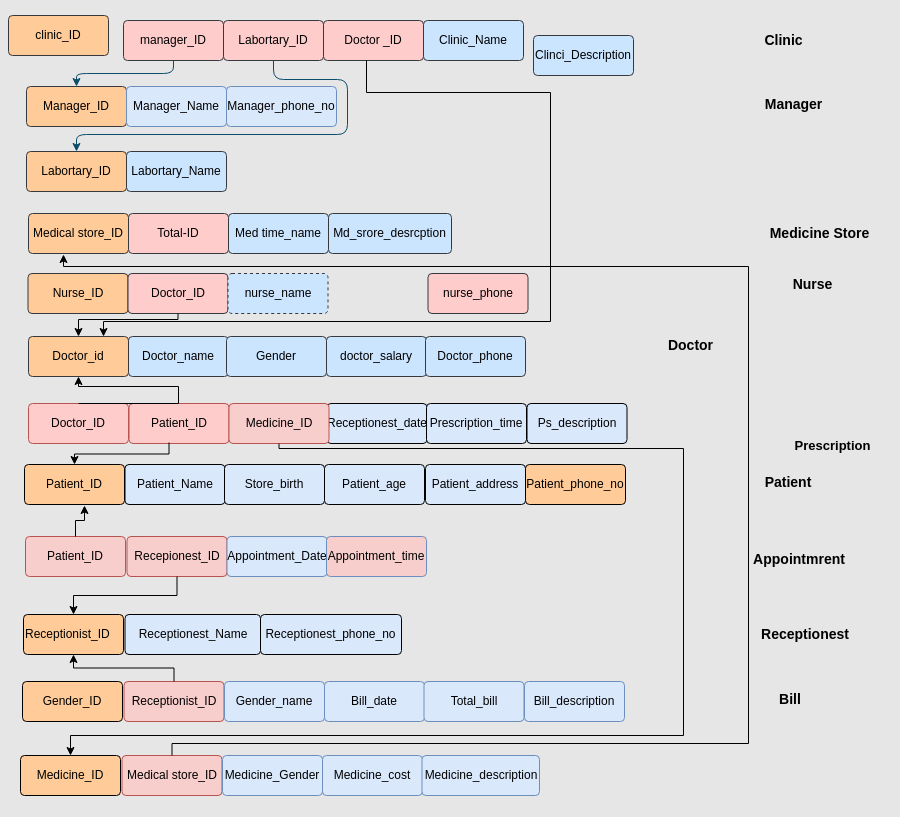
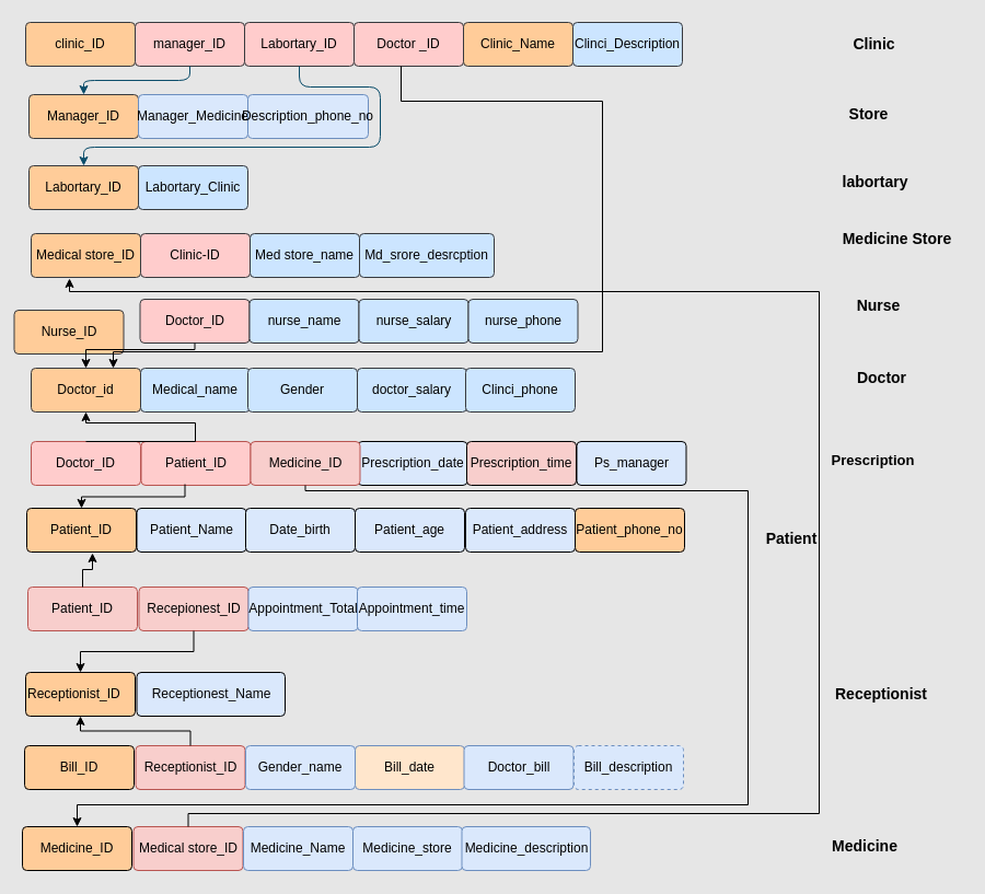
- <mxCell id="2" value="clinic_ID" style="rounded=1;arcSize=10;whiteSpace=wrap;html=1;align=center;strokeColor=#36393d;fillColor=#ffcc99;" parent="1" vertex="1"><mxGeometry x="8" y="15" width="100" height="40" as="geometry" /></mxCell>
+ <mxCell id="2" value="clinic_ID" style="rounded=1;arcSize=10;whiteSpace=wrap;html=1;align=center;strokeColor=#36393d;fillColor=#ffcc99;" parent="1" vertex="1"><mxGeometry x="23" y="20" width="100" height="40" as="geometry" /></mxCell>
- <mxCell id="6" value="Clinic_Name" style="rounded=1;arcSize=10;whiteSpace=wrap;html=1;align=center;strokeColor=#36393d;fillColor=#cce5ff;" parent="1" vertex="1"><mxGeometry x="423" y="20" width="100" height="40" as="geometry" /></mxCell>
+ <mxCell id="6" value="Clinic_Name" style="rounded=1;arcSize=10;whiteSpace=wrap;html=1;align=center;strokeColor=#36393d;fillColor=#ffcc99;" parent="1" vertex="1"><mxGeometry x="423" y="20" width="100" height="40" as="geometry" /></mxCell>
- <mxCell id="11" value="&lt;b&gt;&lt;font style=&quot;font-size: 14px;&quot;&gt;Clinic&lt;/font&gt;&lt;/b&gt;" style="text;html=1;align=center;verticalAlign=middle;resizable=0;points=[];autosize=1;strokeColor=none;fillColor=none;fontColor=#000000;" parent="1" vertex="1"><mxGeometry x="755" y="25.5" width="56" height="29" as="geometry" /></mxCell>
+ <mxCell id="11" value="&lt;b&gt;&lt;font style=&quot;font-size: 14px;&quot;&gt;Clinic&lt;/font&gt;&lt;/b&gt;" style="text;html=1;align=center;verticalAlign=middle;resizable=0;points=[];autosize=1;strokeColor=none;fillColor=none;fontColor=#000000;" parent="1" vertex="1"><mxGeometry x="770" y="25.5" width="56" height="29" as="geometry" /></mxCell>
- <mxCell id="7" value="Clinci_Description" style="rounded=1;arcSize=10;whiteSpace=wrap;html=1;align=center;strokeColor=#36393d;fillColor=#cce5ff;" parent="1" vertex="1"><mxGeometry x="533" y="35" width="100" height="40" as="geometry" /></mxCell>
+ <mxCell id="7" value="Clinci_Description" style="rounded=1;arcSize=10;whiteSpace=wrap;html=1;align=center;strokeColor=#36393d;fillColor=#cce5ff;" parent="1" vertex="1"><mxGeometry x="523" y="20" width="100" height="40" as="geometry" /></mxCell>
- <mxCell id="10" value="&lt;b&gt;&lt;font style=&quot;font-size: 14px;&quot;&gt;Manager&lt;/font&gt;&lt;/b&gt;" style="text;html=1;align=center;verticalAlign=middle;resizable=0;points=[];autosize=1;strokeColor=none;fillColor=none;fontColor=#000000;" parent="1" vertex="1"><mxGeometry x="755" y="89" width="76" height="29" as="geometry" /></mxCell>
+ <mxCell id="10" value="&lt;b&gt;&lt;font style=&quot;font-size: 14px;&quot;&gt;Store&lt;/font&gt;&lt;/b&gt;" style="text;html=1;align=center;verticalAlign=middle;resizable=0;points=[];autosize=1;strokeColor=none;fillColor=none;fontColor=#000000;" parent="1" vertex="1"><mxGeometry x="755" y="89" width="76" height="29" as="geometry" /></mxCell>
- <mxCell id="9" value="Manager_Name" style="rounded=1;arcSize=10;whiteSpace=wrap;html=1;align=center;strokeColor=#6c8ebf;fillColor=#dae8fc;" parent="1" vertex="1"><mxGeometry x="126" y="86" width="100" height="40" as="geometry" /></mxCell>
+ <mxCell id="9" value="Manager_Medicine" style="rounded=1;arcSize=10;whiteSpace=wrap;html=1;align=center;strokeColor=#6c8ebf;fillColor=#dae8fc;" parent="1" vertex="1"><mxGeometry x="126" y="86" width="100" height="40" as="geometry" /></mxCell>
- <mxCell id="56" value="Manager_phone_no" style="rounded=1;arcSize=10;whiteSpace=wrap;html=1;align=center;fillColor=#dae8fc;strokeColor=#6c8ebf;" parent="1" vertex="1"><mxGeometry x="226" y="86" width="110" height="40" as="geometry" /></mxCell>
+ <mxCell id="56" value="Description_phone_no" style="rounded=1;arcSize=10;whiteSpace=wrap;html=1;align=center;fillColor=#dae8fc;strokeColor=#6c8ebf;" parent="1" vertex="1"><mxGeometry x="226" y="86" width="110" height="40" as="geometry" /></mxCell>
+ <mxCell id="14" value="&lt;font style=&quot;font-size: 14px;&quot;&gt;&lt;b&gt;labortary&lt;/b&gt;&lt;/font&gt;" style="text;html=1;align=center;verticalAlign=middle;resizable=0;points=[];autosize=1;strokeColor=none;fillColor=none;fontColor=#000000;" parent="1" vertex="1"><mxGeometry x="760" y="151" width="78" height="29" as="geometry" /></mxCell>
- <mxCell id="13" value="Labortary_Name" style="rounded=1;arcSize=10;whiteSpace=wrap;html=1;align=center;strokeColor=#36393d;fillColor=#cce5ff;" parent="1" vertex="1"><mxGeometry x="126" y="151" width="100" height="40" as="geometry" /></mxCell>
+ <mxCell id="13" value="Labortary_Clinic" style="rounded=1;arcSize=10;whiteSpace=wrap;html=1;align=center;strokeColor=#36393d;fillColor=#cce5ff;" parent="1" vertex="1"><mxGeometry x="126" y="151" width="100" height="40" as="geometry" /></mxCell>
- <mxCell id="16" value="Total-ID" style="rounded=1;arcSize=10;whiteSpace=wrap;html=1;align=center;strokeColor=#36393d;fillColor=#ffcccc;" parent="1" vertex="1"><mxGeometry x="128" y="213" width="100" height="40" as="geometry" /></mxCell>
+ <mxCell id="16" value="Clinic-ID" style="rounded=1;arcSize=10;whiteSpace=wrap;html=1;align=center;strokeColor=#36393d;fillColor=#ffcccc;" parent="1" vertex="1"><mxGeometry x="128" y="213" width="100" height="40" as="geometry" /></mxCell>
- <mxCell id="17" value="Med time_name" style="rounded=1;arcSize=10;whiteSpace=wrap;html=1;align=center;strokeColor=#36393d;fillColor=#cce5ff;" parent="1" vertex="1"><mxGeometry x="228" y="213" width="100" height="40" as="geometry" /></mxCell>
+ <mxCell id="17" value="Med store_name" style="rounded=1;arcSize=10;whiteSpace=wrap;html=1;align=center;strokeColor=#36393d;fillColor=#cce5ff;" parent="1" vertex="1"><mxGeometry x="228" y="213" width="100" height="40" as="geometry" /></mxCell>
- <mxCell id="31" value="&lt;b style=&quot;line-height: 1.3;&quot;&gt;&lt;font style=&quot;font-size: 14px;&quot;&gt;Medicine Store&lt;/font&gt;&lt;/b&gt;" style="text;html=1;align=center;verticalAlign=middle;resizable=0;points=[];autosize=1;strokeColor=none;fillColor=none;fontColor=#000000;" parent="1" vertex="1"><mxGeometry x="760" y="217.5" width="118" height="31" as="geometry" /></mxCell>
+ <mxCell id="31" value="&lt;b style=&quot;line-height: 1.3;&quot;&gt;&lt;font style=&quot;font-size: 14px;&quot;&gt;Medicine Store&lt;/font&gt;&lt;/b&gt;" style="text;html=1;align=center;verticalAlign=middle;resizable=0;points=[];autosize=1;strokeColor=none;fillColor=none;fontColor=#000000;" parent="1" vertex="1"><mxGeometry x="760" y="202.5" width="118" height="31" as="geometry" /></mxCell>
- <mxCell id="33" value="&lt;b&gt;&lt;font style=&quot;font-size: 14px;&quot;&gt;Nurse&lt;/font&gt;&lt;/b&gt;" style="text;html=1;align=center;verticalAlign=middle;resizable=0;points=[];autosize=1;strokeColor=none;fillColor=none;fontSize=14;fontColor=#000000;" parent="1" vertex="1"><mxGeometry x="783" y="269" width="58" height="29" as="geometry" /></mxCell>
+ <mxCell id="33" value="&lt;b&gt;&lt;font style=&quot;font-size: 14px;&quot;&gt;Nurse&lt;/font&gt;&lt;/b&gt;" style="text;html=1;align=center;verticalAlign=middle;resizable=0;points=[];autosize=1;strokeColor=none;fillColor=none;fontSize=14;fontColor=#000000;" parent="1" vertex="1"><mxGeometry x="773" y="264" width="58" height="29" as="geometry" /></mxCell>
- <mxCell id="23" value="Nurse_ID" style="rounded=1;arcSize=10;whiteSpace=wrap;html=1;align=center;strokeColor=#36393d;fillColor=#ffcc99;" parent="1" vertex="1"><mxGeometry x="27.5" y="273" width="100" height="40" as="geometry" /></mxCell>
+ <mxCell id="23" value="Nurse_ID" style="rounded=1;arcSize=10;whiteSpace=wrap;html=1;align=center;strokeColor=#36393d;fillColor=#ffcc99;" parent="1" vertex="1"><mxGeometry x="12.5" y="283" width="100" height="40" as="geometry" /></mxCell>
- <mxCell id="25" value="nurse_name" style="rounded=1;arcSize=10;whiteSpace=wrap;html=1;align=center;strokeColor=#36393d;fillColor=#cce5ff;dashed=1;" parent="1" vertex="1"><mxGeometry x="227.5" y="273" width="100" height="40" as="geometry" /></mxCell>
+ <mxCell id="25" value="nurse_name" style="rounded=1;arcSize=10;whiteSpace=wrap;html=1;align=center;strokeColor=#36393d;fillColor=#cce5ff;" parent="1" vertex="1"><mxGeometry x="227.5" y="273" width="100" height="40" as="geometry" /></mxCell>
+ <mxCell id="26" value="nurse_salary" style="rounded=1;arcSize=10;whiteSpace=wrap;html=1;align=center;strokeColor=#36393d;fillColor=#cce5ff;" parent="1" vertex="1"><mxGeometry x="327.5" y="273" width="100" height="40" as="geometry" /></mxCell>
- <mxCell id="27" value="nurse_phone" style="rounded=1;arcSize=10;whiteSpace=wrap;html=1;align=center;strokeColor=#36393d;fillColor=#ffcccc;" parent="1" vertex="1"><mxGeometry x="427.5" y="273" width="100" height="40" as="geometry" /></mxCell>
+ <mxCell id="27" value="nurse_phone" style="rounded=1;arcSize=10;whiteSpace=wrap;html=1;align=center;strokeColor=#36393d;fillColor=#cce5ff;" parent="1" vertex="1"><mxGeometry x="427.5" y="273" width="100" height="40" as="geometry" /></mxCell>
- <mxCell id="32" value="&lt;b&gt;Doctor&lt;/b&gt;" style="text;html=1;align=center;verticalAlign=middle;resizable=0;points=[];autosize=1;strokeColor=none;fillColor=none;fontSize=14;fontColor=#000000;" parent="1" vertex="1"><mxGeometry x="658" y="330" width="63" height="29" as="geometry" /></mxCell>
+ <mxCell id="32" value="&lt;b&gt;Doctor&lt;/b&gt;" style="text;html=1;align=center;verticalAlign=middle;resizable=0;points=[];autosize=1;strokeColor=none;fillColor=none;fontSize=14;fontColor=#000000;" parent="1" vertex="1"><mxGeometry x="773" y="330" width="63" height="29" as="geometry" /></mxCell>
- <mxCell id="19" value="Doctor_name" style="rounded=1;arcSize=10;whiteSpace=wrap;html=1;align=center;strokeColor=#36393d;fillColor=#cce5ff;" parent="1" vertex="1"><mxGeometry x="128" y="336" width="100" height="40" as="geometry" /></mxCell>
+ <mxCell id="19" value="Medical_name" style="rounded=1;arcSize=10;whiteSpace=wrap;html=1;align=center;strokeColor=#36393d;fillColor=#cce5ff;" parent="1" vertex="1"><mxGeometry x="128" y="336" width="100" height="40" as="geometry" /></mxCell>
- <mxCell id="28" value="Doctor_phone" style="rounded=1;arcSize=10;whiteSpace=wrap;html=1;align=center;strokeColor=#36393d;fillColor=#cce5ff;" parent="1" vertex="1"><mxGeometry x="425" y="336" width="100" height="40" as="geometry" /></mxCell>
+ <mxCell id="28" value="Clinci_phone" style="rounded=1;arcSize=10;whiteSpace=wrap;html=1;align=center;strokeColor=#36393d;fillColor=#cce5ff;" parent="1" vertex="1"><mxGeometry x="425" y="336" width="100" height="40" as="geometry" /></mxCell>
- <mxCell id="37" value="Receptionest_date" style="rounded=1;arcSize=10;whiteSpace=wrap;html=1;align=center;fillColor=#dae8fc;strokeColor=#000000;" parent="1" vertex="1"><mxGeometry x="326.5" y="403" width="100" height="40" as="geometry" /></mxCell>
+ <mxCell id="37" value="Prescription_date" style="rounded=1;arcSize=10;whiteSpace=wrap;html=1;align=center;fillColor=#dae8fc;strokeColor=#000000;" parent="1" vertex="1"><mxGeometry x="326.5" y="403" width="100" height="40" as="geometry" /></mxCell>
- <mxCell id="38" value="Prescription_time" style="rounded=1;arcSize=10;whiteSpace=wrap;html=1;align=center;fillColor=#dae8fc;strokeColor=#000000;" parent="1" vertex="1"><mxGeometry x="426" y="403" width="100" height="40" as="geometry" /></mxCell>
+ <mxCell id="38" value="Prescription_time" style="rounded=1;arcSize=10;whiteSpace=wrap;html=1;align=center;fillColor=#f8cecc;strokeColor=#000000;" parent="1" vertex="1"><mxGeometry x="426" y="403" width="100" height="40" as="geometry" /></mxCell>
- <mxCell id="39" value="Ps_description" style="rounded=1;arcSize=10;whiteSpace=wrap;html=1;align=center;fillColor=#dae8fc;strokeColor=#000000;" parent="1" vertex="1"><mxGeometry x="526.5" y="403" width="100" height="40" as="geometry" /></mxCell>
+ <mxCell id="39" value="Ps_manager" style="rounded=1;arcSize=10;whiteSpace=wrap;html=1;align=center;fillColor=#dae8fc;strokeColor=#000000;" parent="1" vertex="1"><mxGeometry x="526.5" y="403" width="100" height="40" as="geometry" /></mxCell>
- <mxCell id="74" value="&lt;b&gt;&lt;font style=&quot;font-size: 13px;&quot;&gt;Prescription&lt;/font&gt;&lt;/b&gt;" style="text;html=1;strokeColor=none;fillColor=none;align=center;verticalAlign=middle;whiteSpace=wrap;rounded=0;" vertex="1" parent="1"><mxGeometry x="792" y="430" width="81" height="30" as="geometry" /></mxCell>
+ <mxCell id="74" value="&lt;b&gt;&lt;font style=&quot;font-size: 13px;&quot;&gt;Prescription&lt;/font&gt;&lt;/b&gt;" style="text;html=1;strokeColor=none;fillColor=none;align=center;verticalAlign=middle;whiteSpace=wrap;rounded=0;" vertex="1" parent="1"><mxGeometry x="757" y="405" width="81" height="30" as="geometry" /></mxCell>
- <mxCell id="75" value="&lt;b&gt;&lt;font style=&quot;font-size: 14px;&quot;&gt;Patient&lt;/font&gt;&lt;/b&gt;" style="text;html=1;strokeColor=none;fillColor=none;align=center;verticalAlign=middle;whiteSpace=wrap;rounded=0;fontSize=13;" vertex="1" parent="1"><mxGeometry x="758" y="467" width="60" height="30" as="geometry" /></mxCell>
+ <mxCell id="75" value="&lt;b&gt;&lt;font style=&quot;font-size: 14px;&quot;&gt;Patient&lt;/font&gt;&lt;/b&gt;" style="text;html=1;strokeColor=none;fillColor=none;align=center;verticalAlign=middle;whiteSpace=wrap;rounded=0;fontSize=13;" vertex="1" parent="1"><mxGeometry x="693" y="477" width="60" height="30" as="geometry" /></mxCell>
- <mxCell id="63" value="Store_birth" style="rounded=1;arcSize=10;whiteSpace=wrap;html=1;align=center;fillColor=#dae8fc;strokeColor=#000000;" parent="1" vertex="1"><mxGeometry x="224" y="464" width="100" height="40" as="geometry" /></mxCell>
+ <mxCell id="63" value="Date_birth" style="rounded=1;arcSize=10;whiteSpace=wrap;html=1;align=center;fillColor=#dae8fc;strokeColor=#000000;" parent="1" vertex="1"><mxGeometry x="224" y="464" width="100" height="40" as="geometry" /></mxCell>
- <mxCell id="45" value="Appointment_Date" style="rounded=1;arcSize=10;whiteSpace=wrap;html=1;align=center;fillColor=#dae8fc;strokeColor=#6c8ebf;" parent="1" vertex="1"><mxGeometry x="226.5" y="536" width="100" height="40" as="geometry" /></mxCell>
+ <mxCell id="45" value="Appointment_Total" style="rounded=1;arcSize=10;whiteSpace=wrap;html=1;align=center;fillColor=#dae8fc;strokeColor=#6c8ebf;" parent="1" vertex="1"><mxGeometry x="226.5" y="536" width="100" height="40" as="geometry" /></mxCell>
- <mxCell id="46" value="Appointment_time" style="rounded=1;arcSize=10;whiteSpace=wrap;html=1;align=center;fillColor=#f8cecc;strokeColor=#6c8ebf;" parent="1" vertex="1"><mxGeometry x="326" y="536" width="100" height="40" as="geometry" /></mxCell>
+ <mxCell id="46" value="Appointment_time" style="rounded=1;arcSize=10;whiteSpace=wrap;html=1;align=center;fillColor=#dae8fc;strokeColor=#6c8ebf;" parent="1" vertex="1"><mxGeometry x="326" y="536" width="100" height="40" as="geometry" /></mxCell>
- <mxCell id="76" value="&lt;b&gt;Appointmrent&lt;/b&gt;" style="text;html=1;strokeColor=none;fillColor=none;align=center;verticalAlign=middle;whiteSpace=wrap;rounded=0;fontSize=14;" vertex="1" parent="1"><mxGeometry x="738" y="544" width="122" height="30" as="geometry" /></mxCell>
- <mxCell id="49" value="Receptionest_phone_no" style="rounded=1;arcSize=10;whiteSpace=wrap;html=1;align=center;fillColor=#dae8fc;strokeColor=#000000;" parent="1" vertex="1"><mxGeometry x="260" y="614" width="141" height="40" as="geometry" /></mxCell>
- <mxCell id="77" value="&lt;b&gt;Receptionest&lt;/b&gt;" style="text;html=1;strokeColor=none;fillColor=none;align=center;verticalAlign=middle;whiteSpace=wrap;rounded=0;fontSize=14;" vertex="1" parent="1"><mxGeometry x="754.5" y="619" width="100" height="30" as="geometry" /></mxCell>
+ <mxCell id="77" value="&lt;b&gt;Receptionist&lt;/b&gt;" style="text;html=1;strokeColor=none;fillColor=none;align=center;verticalAlign=middle;whiteSpace=wrap;rounded=0;fontSize=14;" vertex="1" parent="1"><mxGeometry x="754.5" y="619" width="100" height="30" as="geometry" /></mxCell>
- <mxCell id="78" value="&lt;b&gt;Bill&lt;/b&gt;" style="text;html=1;strokeColor=none;fillColor=none;align=center;verticalAlign=middle;whiteSpace=wrap;rounded=0;fontSize=14;" vertex="1" parent="1"><mxGeometry x="765" y="684" width="50" height="30" as="geometry" /></mxCell>
- <mxCell id="50" value="Gender_ID" style="rounded=1;arcSize=10;whiteSpace=wrap;html=1;align=center;fillColor=#FFCC99;" parent="1" vertex="1"><mxGeometry x="22" y="681" width="100" height="40" as="geometry" /></mxCell>
+ <mxCell id="50" value="Bill_ID" style="rounded=1;arcSize=10;whiteSpace=wrap;html=1;align=center;fillColor=#FFCC99;" parent="1" vertex="1"><mxGeometry x="22" y="681" width="100" height="40" as="geometry" /></mxCell>
- <mxCell id="53" value="Bill_date" style="rounded=1;arcSize=10;whiteSpace=wrap;html=1;align=center;fillColor=#dae8fc;strokeColor=#6c8ebf;" parent="1" vertex="1"><mxGeometry x="324" y="681" width="100" height="40" as="geometry" /></mxCell>
+ <mxCell id="53" value="Bill_date" style="rounded=1;arcSize=10;whiteSpace=wrap;html=1;align=center;fillColor=#ffe6cc;strokeColor=#6c8ebf;" parent="1" vertex="1"><mxGeometry x="324" y="681" width="100" height="40" as="geometry" /></mxCell>
- <mxCell id="54" value="Total_bill" style="rounded=1;arcSize=10;whiteSpace=wrap;html=1;align=center;fillColor=#dae8fc;strokeColor=#6c8ebf;" parent="1" vertex="1"><mxGeometry x="423.5" y="681" width="100" height="40" as="geometry" /></mxCell>
+ <mxCell id="54" value="Doctor_bill" style="rounded=1;arcSize=10;whiteSpace=wrap;html=1;align=center;fillColor=#dae8fc;strokeColor=#6c8ebf;" parent="1" vertex="1"><mxGeometry x="423.5" y="681" width="100" height="40" as="geometry" /></mxCell>
- <mxCell id="55" value="Bill_description" style="rounded=1;arcSize=10;whiteSpace=wrap;html=1;align=center;fillColor=#dae8fc;strokeColor=#6c8ebf;" parent="1" vertex="1"><mxGeometry x="524" y="681" width="100" height="40" as="geometry" /></mxCell>
+ <mxCell id="55" value="Bill_description" style="rounded=1;arcSize=10;whiteSpace=wrap;html=1;align=center;fillColor=#dae8fc;strokeColor=#6c8ebf;dashed=1;" parent="1" vertex="1"><mxGeometry x="524" y="681" width="100" height="40" as="geometry" /></mxCell>
+ <mxCell id="79" value="&lt;b&gt;Medicine&lt;/b&gt;" style="text;html=1;strokeColor=none;fillColor=none;align=center;verticalAlign=middle;whiteSpace=wrap;rounded=0;fontSize=14;" vertex="1" parent="1"><mxGeometry x="760" y="758" width="60" height="30" as="geometry" /></mxCell>
- <mxCell id="59" value="Medicine_Gender" style="rounded=1;arcSize=10;whiteSpace=wrap;html=1;align=center;fillColor=#dae8fc;strokeColor=#6c8ebf;" parent="1" vertex="1"><mxGeometry x="222" y="755" width="100" height="40" as="geometry" /></mxCell>
+ <mxCell id="59" value="Medicine_Name" style="rounded=1;arcSize=10;whiteSpace=wrap;html=1;align=center;fillColor=#dae8fc;strokeColor=#6c8ebf;" parent="1" vertex="1"><mxGeometry x="222" y="755" width="100" height="40" as="geometry" /></mxCell>
- <mxCell id="60" value="Medicine_cost" style="rounded=1;arcSize=10;whiteSpace=wrap;html=1;align=center;fillColor=#dae8fc;strokeColor=#6c8ebf;" parent="1" vertex="1"><mxGeometry x="322" y="755" width="100" height="40" as="geometry" /></mxCell>
+ <mxCell id="60" value="Medicine_store" style="rounded=1;arcSize=10;whiteSpace=wrap;html=1;align=center;fillColor=#dae8fc;strokeColor=#6c8ebf;" parent="1" vertex="1"><mxGeometry x="322" y="755" width="100" height="40" as="geometry" /></mxCell>
